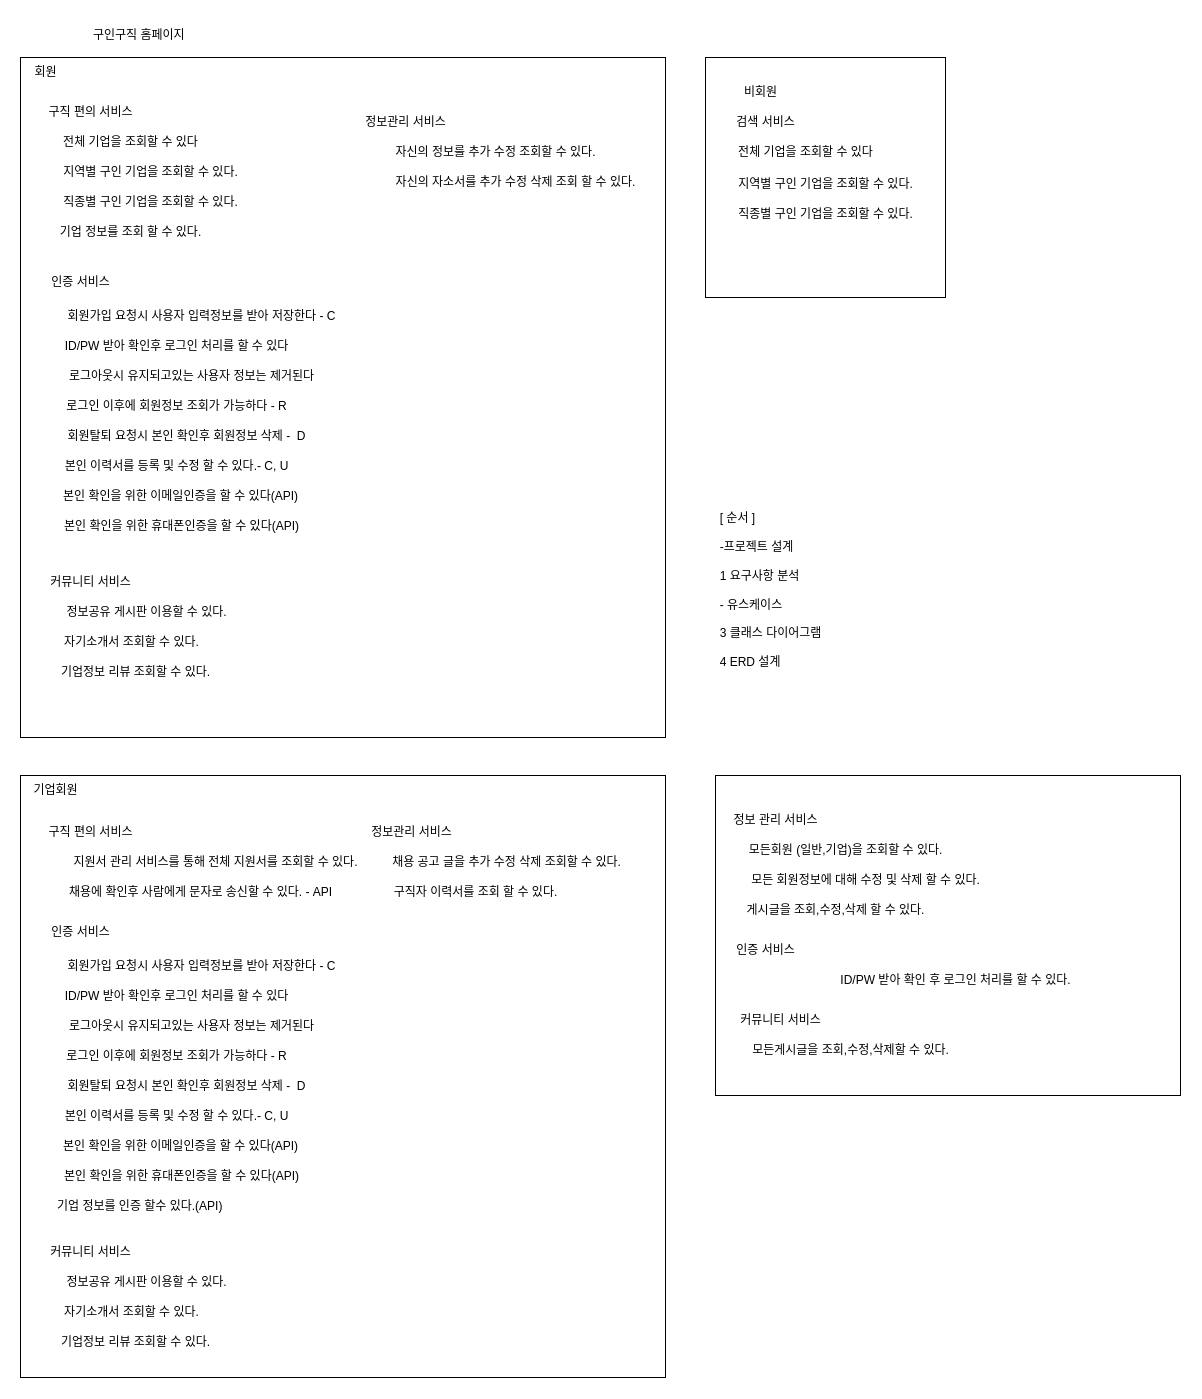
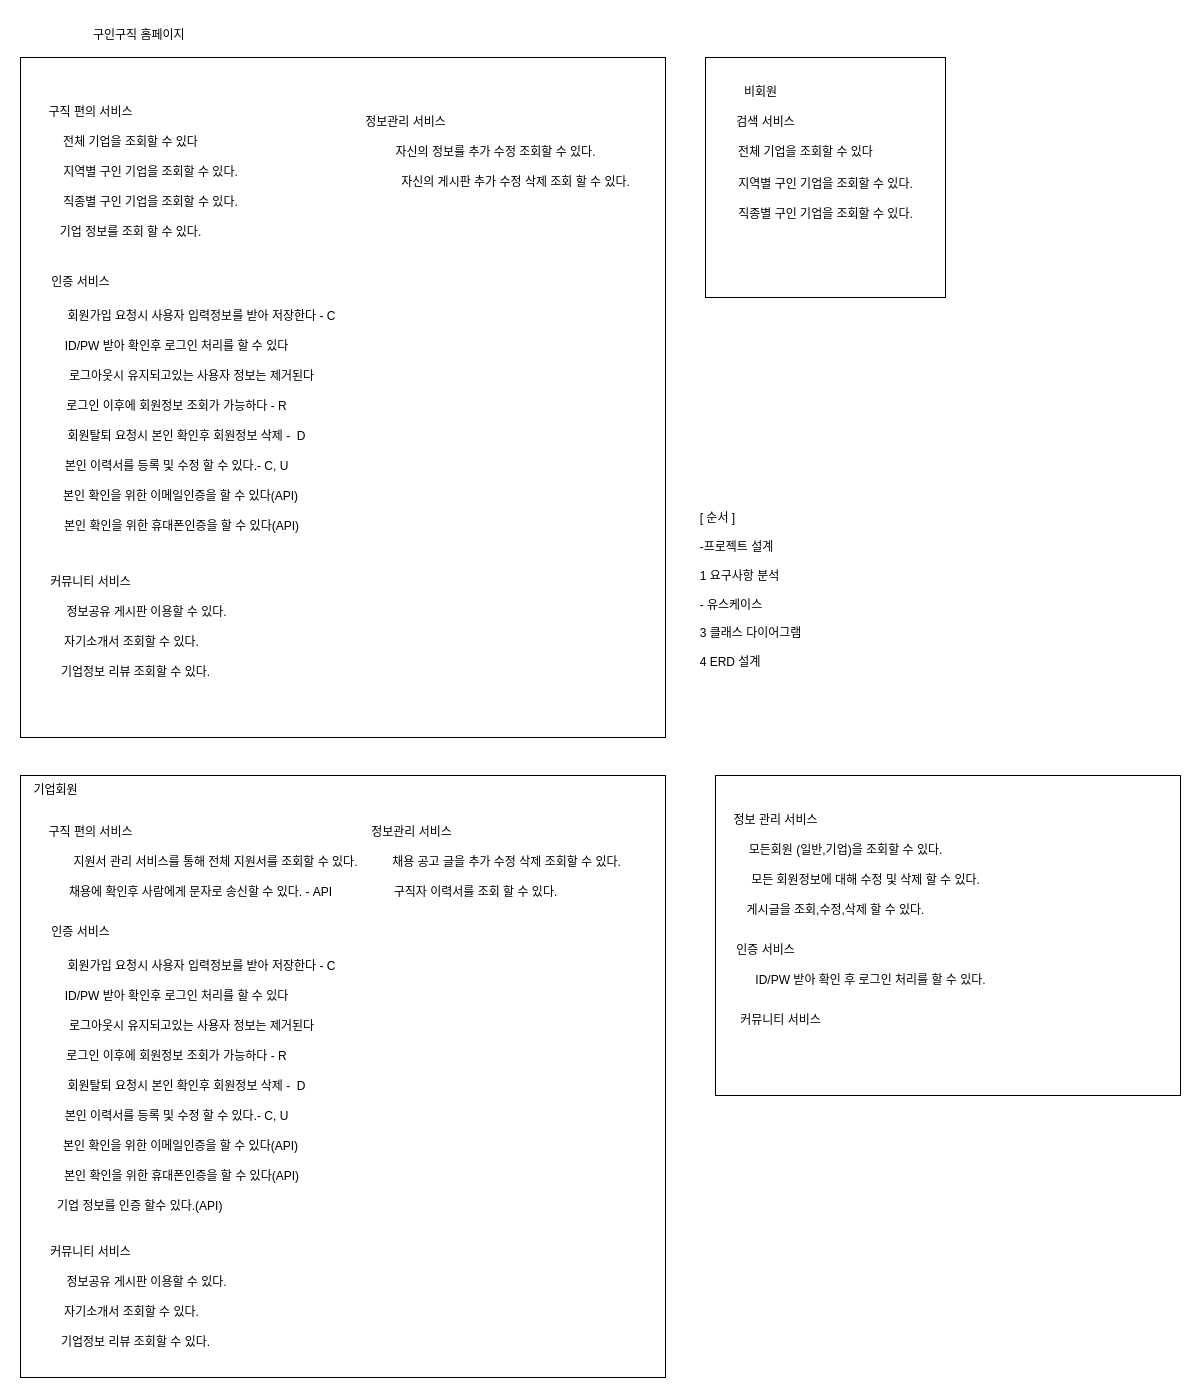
- <mxCell id="7" value="회원" style="text;html=1;align=center;verticalAlign=middle;resizable=0;points=[];autosize=1;strokeColor=none;fillColor=none;" parent="1" vertex="1"><mxGeometry x="20" y="57" width="50" height="30" as="geometry" /></mxCell>
- <mxCell id="47" value="자신의 자소서를 추가 수정 삭제 조회 할 수 있다." style="text;html=1;align=center;verticalAlign=middle;resizable=0;points=[];autosize=1;strokeColor=none;fillColor=none;" parent="1" vertex="1"><mxGeometry x="375" y="167" width="280" height="30" as="geometry" /></mxCell>
+ <mxCell id="47" value="자신의 게시판 추가 수정 삭제 조회 할 수 있다." style="text;html=1;align=center;verticalAlign=middle;resizable=0;points=[];autosize=1;strokeColor=none;fillColor=none;" parent="1" vertex="1"><mxGeometry x="375" y="167" width="280" height="30" as="geometry" /></mxCell>
- <mxCell id="27" value="&lt;div style=&quot;text-align: left;&quot;&gt;&lt;span style=&quot;background-color: initial;&quot;&gt;[ 순서 ]&lt;/span&gt;&lt;/div&gt;&lt;div style=&quot;text-align: left;&quot;&gt;&lt;span style=&quot;background-color: initial;&quot;&gt;&lt;br&gt;&lt;/span&gt;&lt;/div&gt;&lt;div style=&quot;text-align: left;&quot;&gt;&lt;span style=&quot;background-color: initial;&quot;&gt;-프로젝트 설계&lt;/span&gt;&lt;/div&gt;&lt;div style=&quot;text-align: left;&quot;&gt;&lt;span style=&quot;background-color: initial;&quot;&gt;&lt;br&gt;&lt;/span&gt;&lt;/div&gt;&lt;div style=&quot;text-align: left;&quot;&gt;&lt;span style=&quot;background-color: initial;&quot;&gt;1 요구사항 분석&lt;/span&gt;&lt;/div&gt;&lt;div style=&quot;text-align: left;&quot;&gt;&lt;span style=&quot;background-color: initial;&quot;&gt;&lt;br&gt;&lt;/span&gt;&lt;/div&gt;&lt;div style=&quot;text-align: left;&quot;&gt;&lt;span style=&quot;background-color: initial;&quot;&gt;- 유스케이스&amp;nbsp;&lt;/span&gt;&lt;/div&gt;&lt;span style=&quot;&quot;&gt;&lt;div style=&quot;text-align: left;&quot;&gt;&lt;br&gt;&lt;/div&gt;&lt;div style=&quot;text-align: left;&quot;&gt;&lt;span style=&quot;background-color: initial;&quot;&gt;3 클래스 다이어그램&lt;/span&gt;&lt;/div&gt;&lt;div style=&quot;text-align: left;&quot;&gt;&lt;br&gt;&lt;/div&gt;&lt;div style=&quot;text-align: left;&quot;&gt;4 ERD 설계&lt;/div&gt;&lt;div style=&quot;text-align: left;&quot;&gt;&lt;br&gt;&lt;/div&gt;&lt;/span&gt;" style="text;html=1;align=center;verticalAlign=middle;resizable=0;points=[];autosize=1;strokeColor=none;fillColor=none;" parent="1" vertex="1"><mxGeometry x="705" y="502" width="130" height="190" as="geometry" /></mxCell>
+ <mxCell id="27" value="&lt;div style=&quot;text-align: left;&quot;&gt;&lt;span style=&quot;background-color: initial;&quot;&gt;[ 순서 ]&lt;/span&gt;&lt;/div&gt;&lt;div style=&quot;text-align: left;&quot;&gt;&lt;span style=&quot;background-color: initial;&quot;&gt;&lt;br&gt;&lt;/span&gt;&lt;/div&gt;&lt;div style=&quot;text-align: left;&quot;&gt;&lt;span style=&quot;background-color: initial;&quot;&gt;-프로젝트 설계&lt;/span&gt;&lt;/div&gt;&lt;div style=&quot;text-align: left;&quot;&gt;&lt;span style=&quot;background-color: initial;&quot;&gt;&lt;br&gt;&lt;/span&gt;&lt;/div&gt;&lt;div style=&quot;text-align: left;&quot;&gt;&lt;span style=&quot;background-color: initial;&quot;&gt;1 요구사항 분석&lt;/span&gt;&lt;/div&gt;&lt;div style=&quot;text-align: left;&quot;&gt;&lt;span style=&quot;background-color: initial;&quot;&gt;&lt;br&gt;&lt;/span&gt;&lt;/div&gt;&lt;div style=&quot;text-align: left;&quot;&gt;&lt;span style=&quot;background-color: initial;&quot;&gt;- 유스케이스&amp;nbsp;&lt;/span&gt;&lt;/div&gt;&lt;span style=&quot;&quot;&gt;&lt;div style=&quot;text-align: left;&quot;&gt;&lt;br&gt;&lt;/div&gt;&lt;div style=&quot;text-align: left;&quot;&gt;&lt;span style=&quot;background-color: initial;&quot;&gt;3 클래스 다이어그램&lt;/span&gt;&lt;/div&gt;&lt;div style=&quot;text-align: left;&quot;&gt;&lt;br&gt;&lt;/div&gt;&lt;div style=&quot;text-align: left;&quot;&gt;4 ERD 설계&lt;/div&gt;&lt;div style=&quot;text-align: left;&quot;&gt;&lt;br&gt;&lt;/div&gt;&lt;/span&gt;" style="text;html=1;align=center;verticalAlign=middle;resizable=0;points=[];autosize=1;strokeColor=none;fillColor=none;" parent="1" vertex="1"><mxGeometry x="685" y="502" width="130" height="190" as="geometry" /></mxCell>
- <mxCell id="42" value="ID/PW 받아 확인 후 로그인 처리를 할 수 있다." style="text;html=1;align=center;verticalAlign=middle;resizable=0;points=[];autosize=1;strokeColor=none;fillColor=none;" parent="1" vertex="1"><mxGeometry x="820" y="965" width="270" height="30" as="geometry" /></mxCell>
+ <mxCell id="42" value="ID/PW 받아 확인 후 로그인 처리를 할 수 있다." style="text;html=1;align=center;verticalAlign=middle;resizable=0;points=[];autosize=1;strokeColor=none;fillColor=none;" parent="1" vertex="1"><mxGeometry x="735" y="965" width="270" height="30" as="geometry" /></mxCell>
- <mxCell id="44" value="모든게시글을 조회,수정,삭제할 수 있다." style="text;html=1;align=center;verticalAlign=middle;resizable=0;points=[];autosize=1;strokeColor=none;fillColor=none;" parent="1" vertex="1"><mxGeometry x="730" y="1035" width="240" height="30" as="geometry" /></mxCell>
